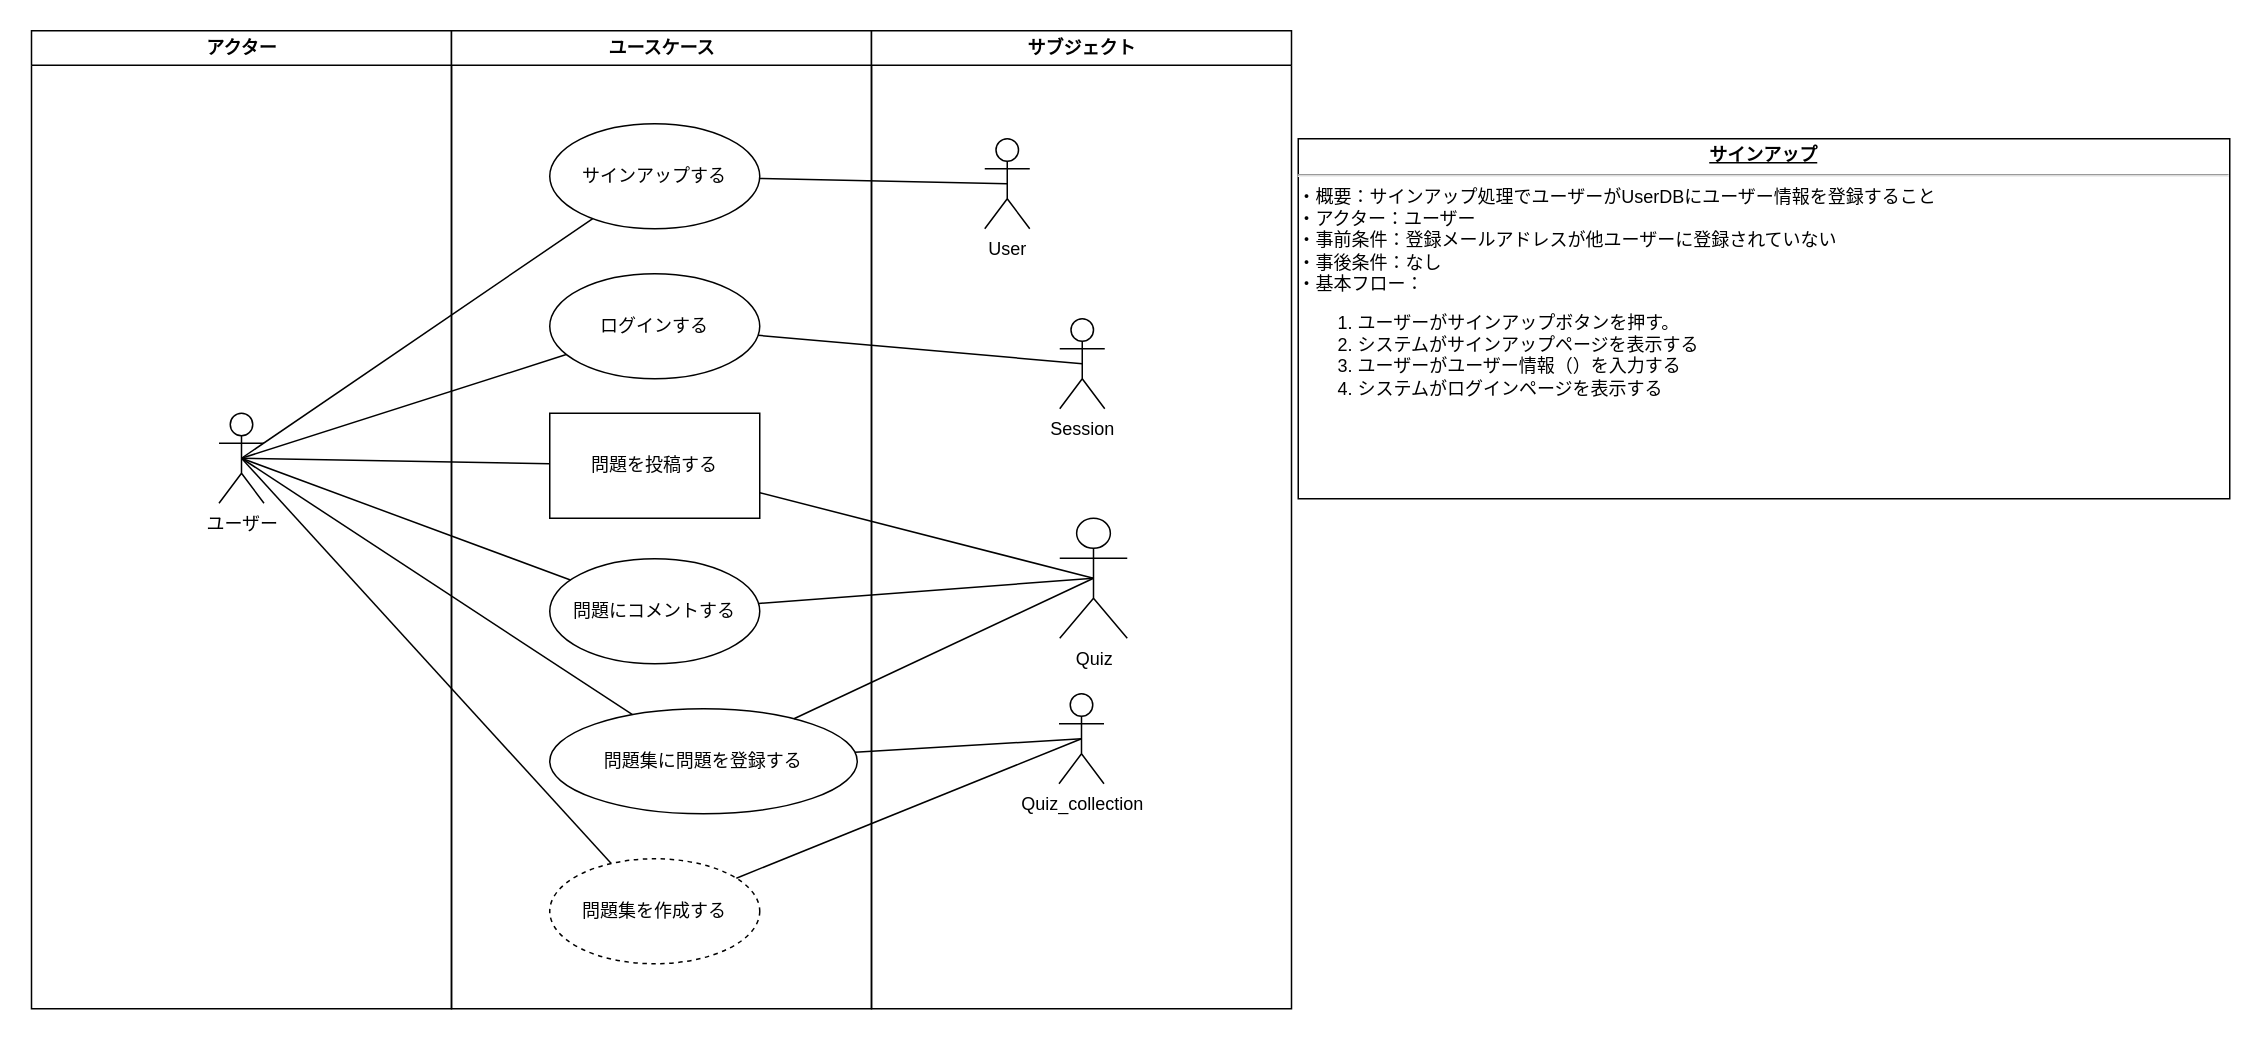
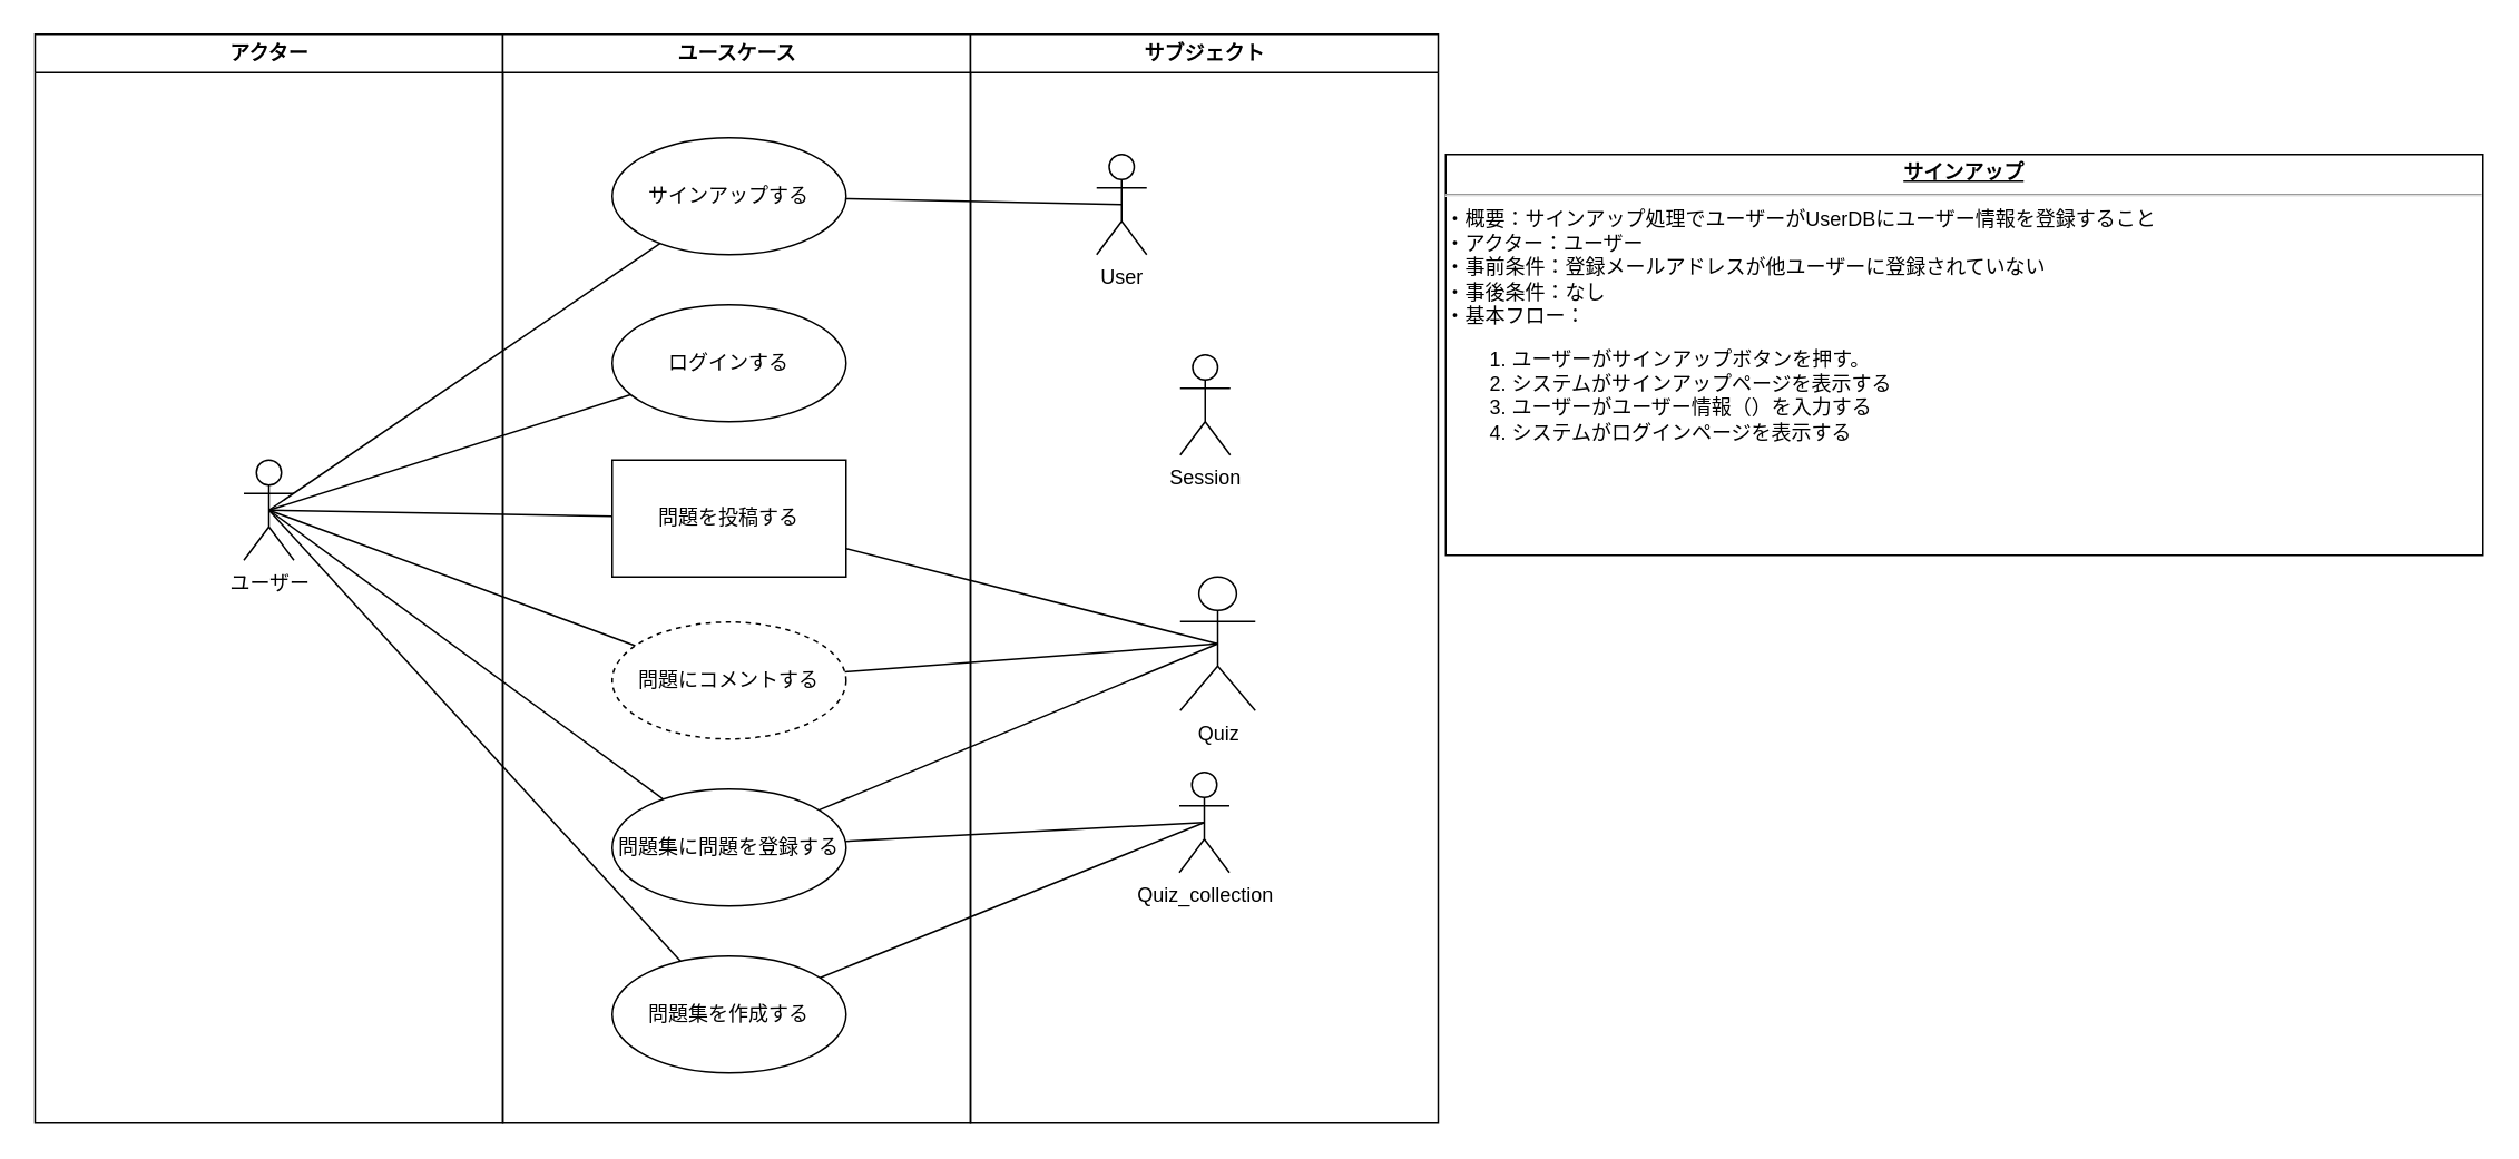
- <mxCell id="20" value="" style="endArrow=none;html=1;entryX=0.5;entryY=0.5;entryDx=0;entryDy=0;entryPerimeter=0;" edge="1" parent="1" source="6" target="15"><mxGeometry width="50" height="50" relative="1" as="geometry"><mxPoint x="170.5" y="315" as="sourcePoint" /><mxPoint x="646" y="217" as="targetPoint" /></mxGeometry></mxCell>
- <mxCell id="10" value="問題にコメントする" style="ellipse;whiteSpace=wrap;html=1;" vertex="1" parent="4"><mxGeometry x="65.5" y="352" width="140" height="70" as="geometry" /></mxCell>
+ <mxCell id="10" value="問題にコメントする" style="ellipse;whiteSpace=wrap;html=1;dashed=1;" vertex="1" parent="4"><mxGeometry x="65.5" y="352" width="140" height="70" as="geometry" /></mxCell>
- <mxCell id="9" value="問題集に問題を登録する" style="ellipse;whiteSpace=wrap;html=1;" vertex="1" parent="4"><mxGeometry x="65.5" y="452" width="205" height="70" as="geometry" /></mxCell>
+ <mxCell id="9" value="問題集に問題を登録する" style="ellipse;whiteSpace=wrap;html=1;" vertex="1" parent="4"><mxGeometry x="65.5" y="452" width="140" height="70" as="geometry" /></mxCell>
- <mxCell id="7" value="問題集を作成する" style="ellipse;whiteSpace=wrap;html=1;dashed=1;" vertex="1" parent="4"><mxGeometry x="65.5" y="552" width="140" height="70" as="geometry" /></mxCell>
+ <mxCell id="7" value="問題集を作成する" style="ellipse;whiteSpace=wrap;html=1;" vertex="1" parent="4"><mxGeometry x="65.5" y="552" width="140" height="70" as="geometry" /></mxCell>
